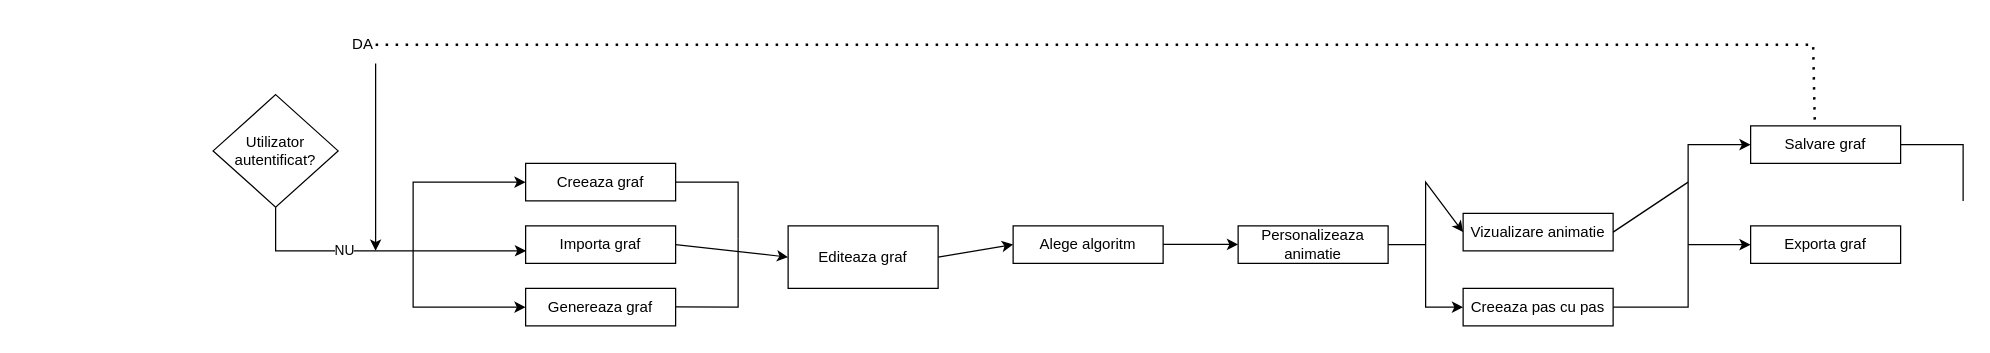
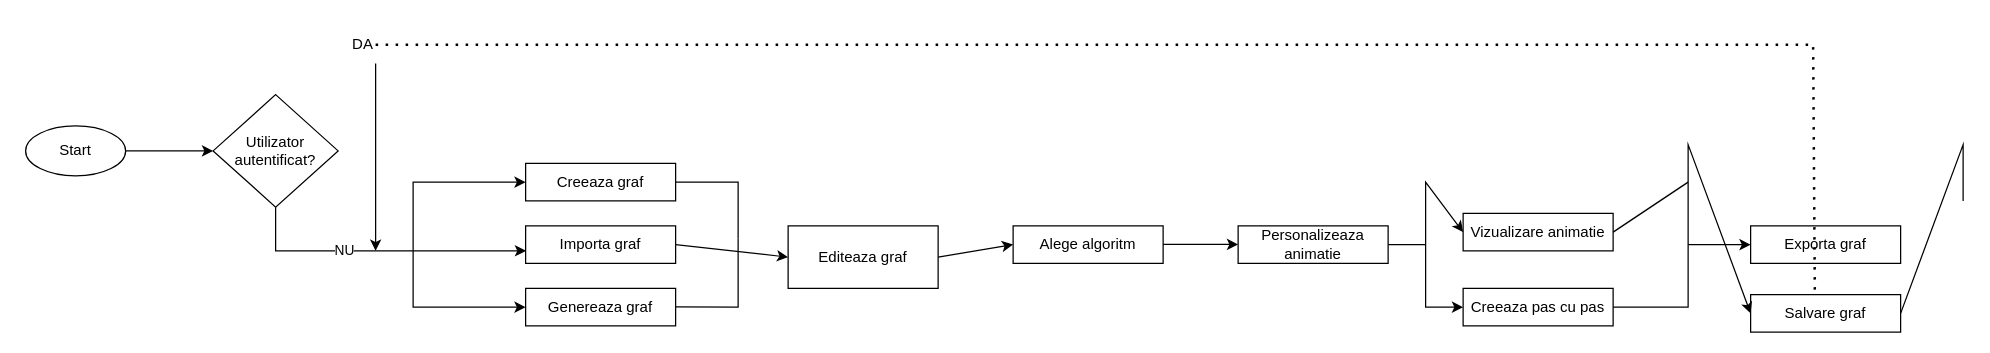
- <mxCell id="22" value="Salvare graf" style="rounded=0;whiteSpace=wrap;html=1;" vertex="1" parent="1"><mxGeometry x="1400" y="100" width="120" height="30" as="geometry" /></mxCell>
+ <mxCell id="22" value="Salvare graf" style="rounded=0;whiteSpace=wrap;html=1;" vertex="1" parent="1"><mxGeometry x="1400" y="235" width="120" height="30" as="geometry" /></mxCell>
+ <mxCell id="2" value="Start" style="ellipse;whiteSpace=wrap;html=1;" vertex="1" parent="1"><mxGeometry x="20" y="100" width="80" height="40" as="geometry" /></mxCell>
+ <mxCell id="4" value="" style="endArrow=classic;html=1;rounded=0;exitX=1;exitY=0.5;exitDx=0;exitDy=0;entryX=0;entryY=0.5;entryDx=0;entryDy=0;" edge="1" parent="1" source="2" target="3"><mxGeometry width="50" height="50" relative="1" as="geometry"><mxPoint x="330" y="130" as="sourcePoint" /><mxPoint x="380" y="80" as="targetPoint" /></mxGeometry></mxCell>
